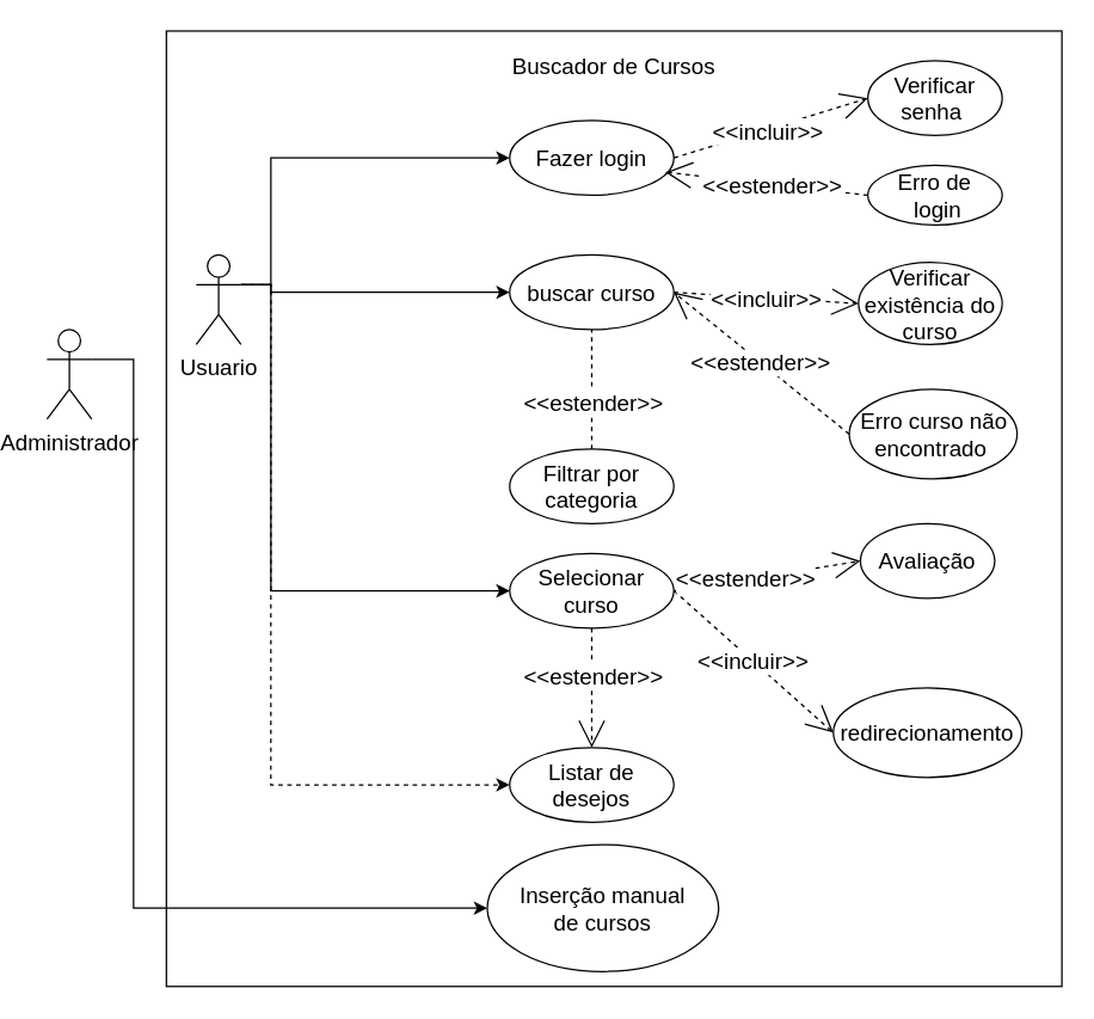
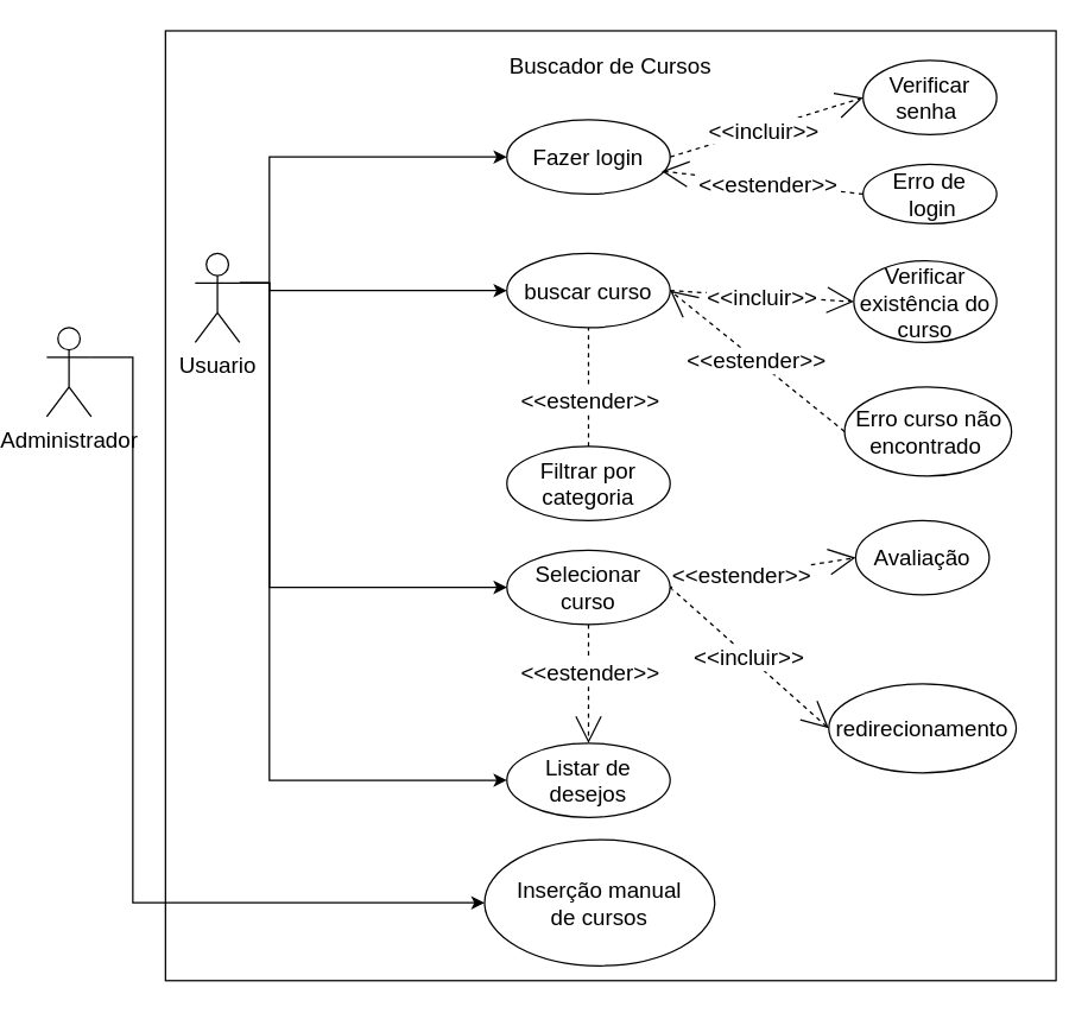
- <mxCell id="12" style="edgeStyle=orthogonalEdgeStyle;rounded=0;orthogonalLoop=1;jettySize=auto;html=1;exitX=1;exitY=0.333;exitDx=0;exitDy=0;exitPerimeter=0;entryX=0;entryY=0.5;entryDx=0;entryDy=0;fontSize=15;dashed=1;" parent="1" source="13" target="31" edge="1"><mxGeometry relative="1" as="geometry"><Array as="points"><mxPoint x="170" y="190" /><mxPoint x="170" y="525" /></Array></mxGeometry></mxCell>
+ <mxCell id="12" style="edgeStyle=orthogonalEdgeStyle;rounded=0;orthogonalLoop=1;jettySize=auto;html=1;exitX=1;exitY=0.333;exitDx=0;exitDy=0;exitPerimeter=0;entryX=0;entryY=0.5;entryDx=0;entryDy=0;fontSize=15;" parent="1" source="13" target="31" edge="1"><mxGeometry relative="1" as="geometry"><Array as="points"><mxPoint x="170" y="190" /><mxPoint x="170" y="525" /></Array></mxGeometry></mxCell>
